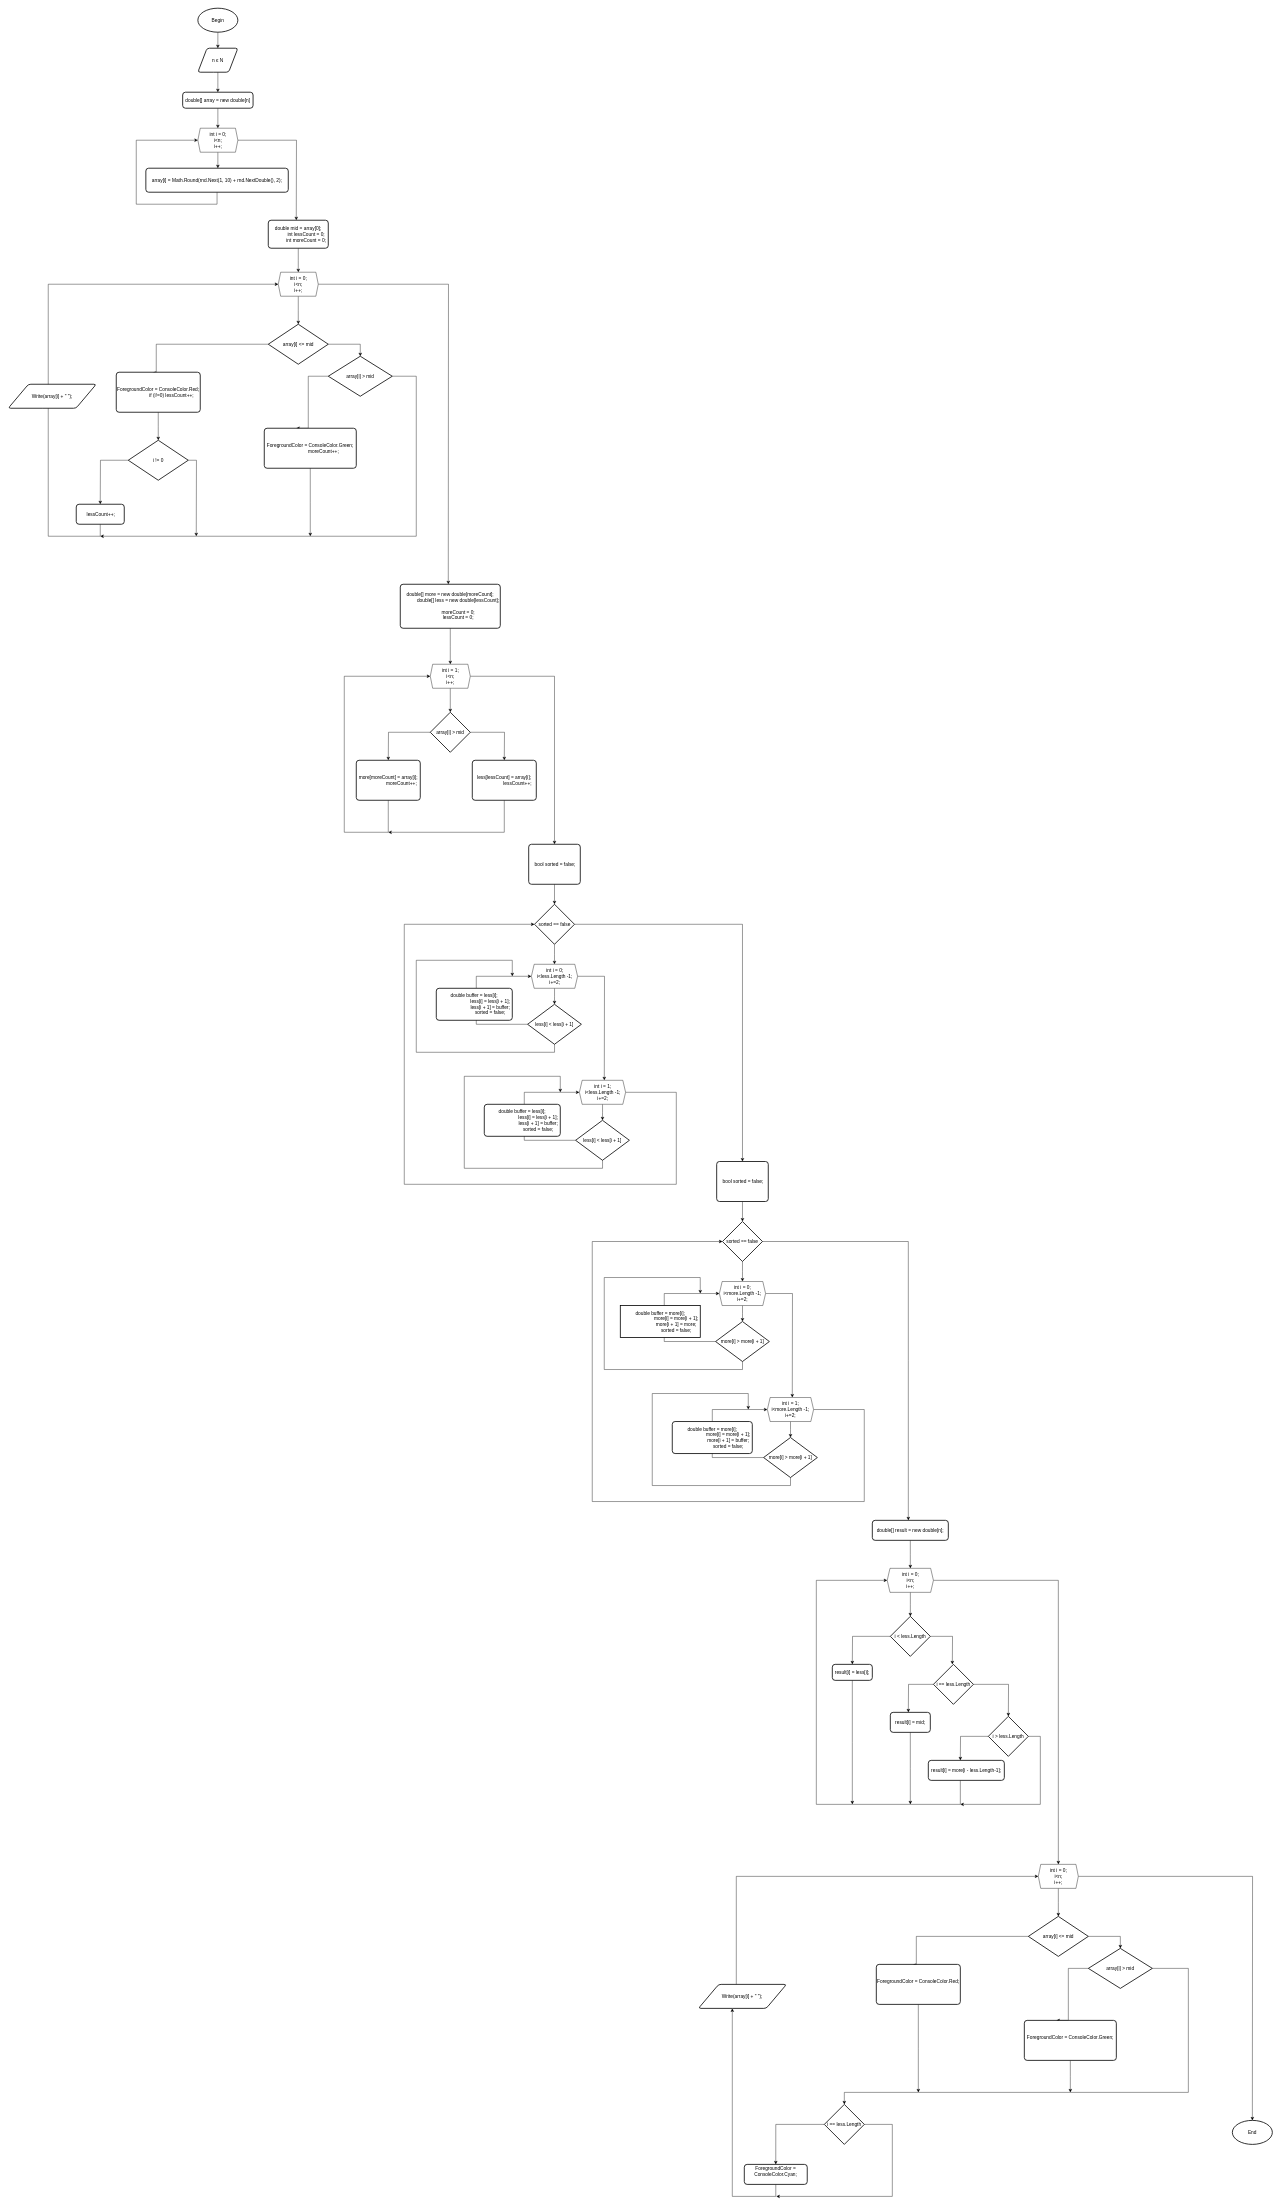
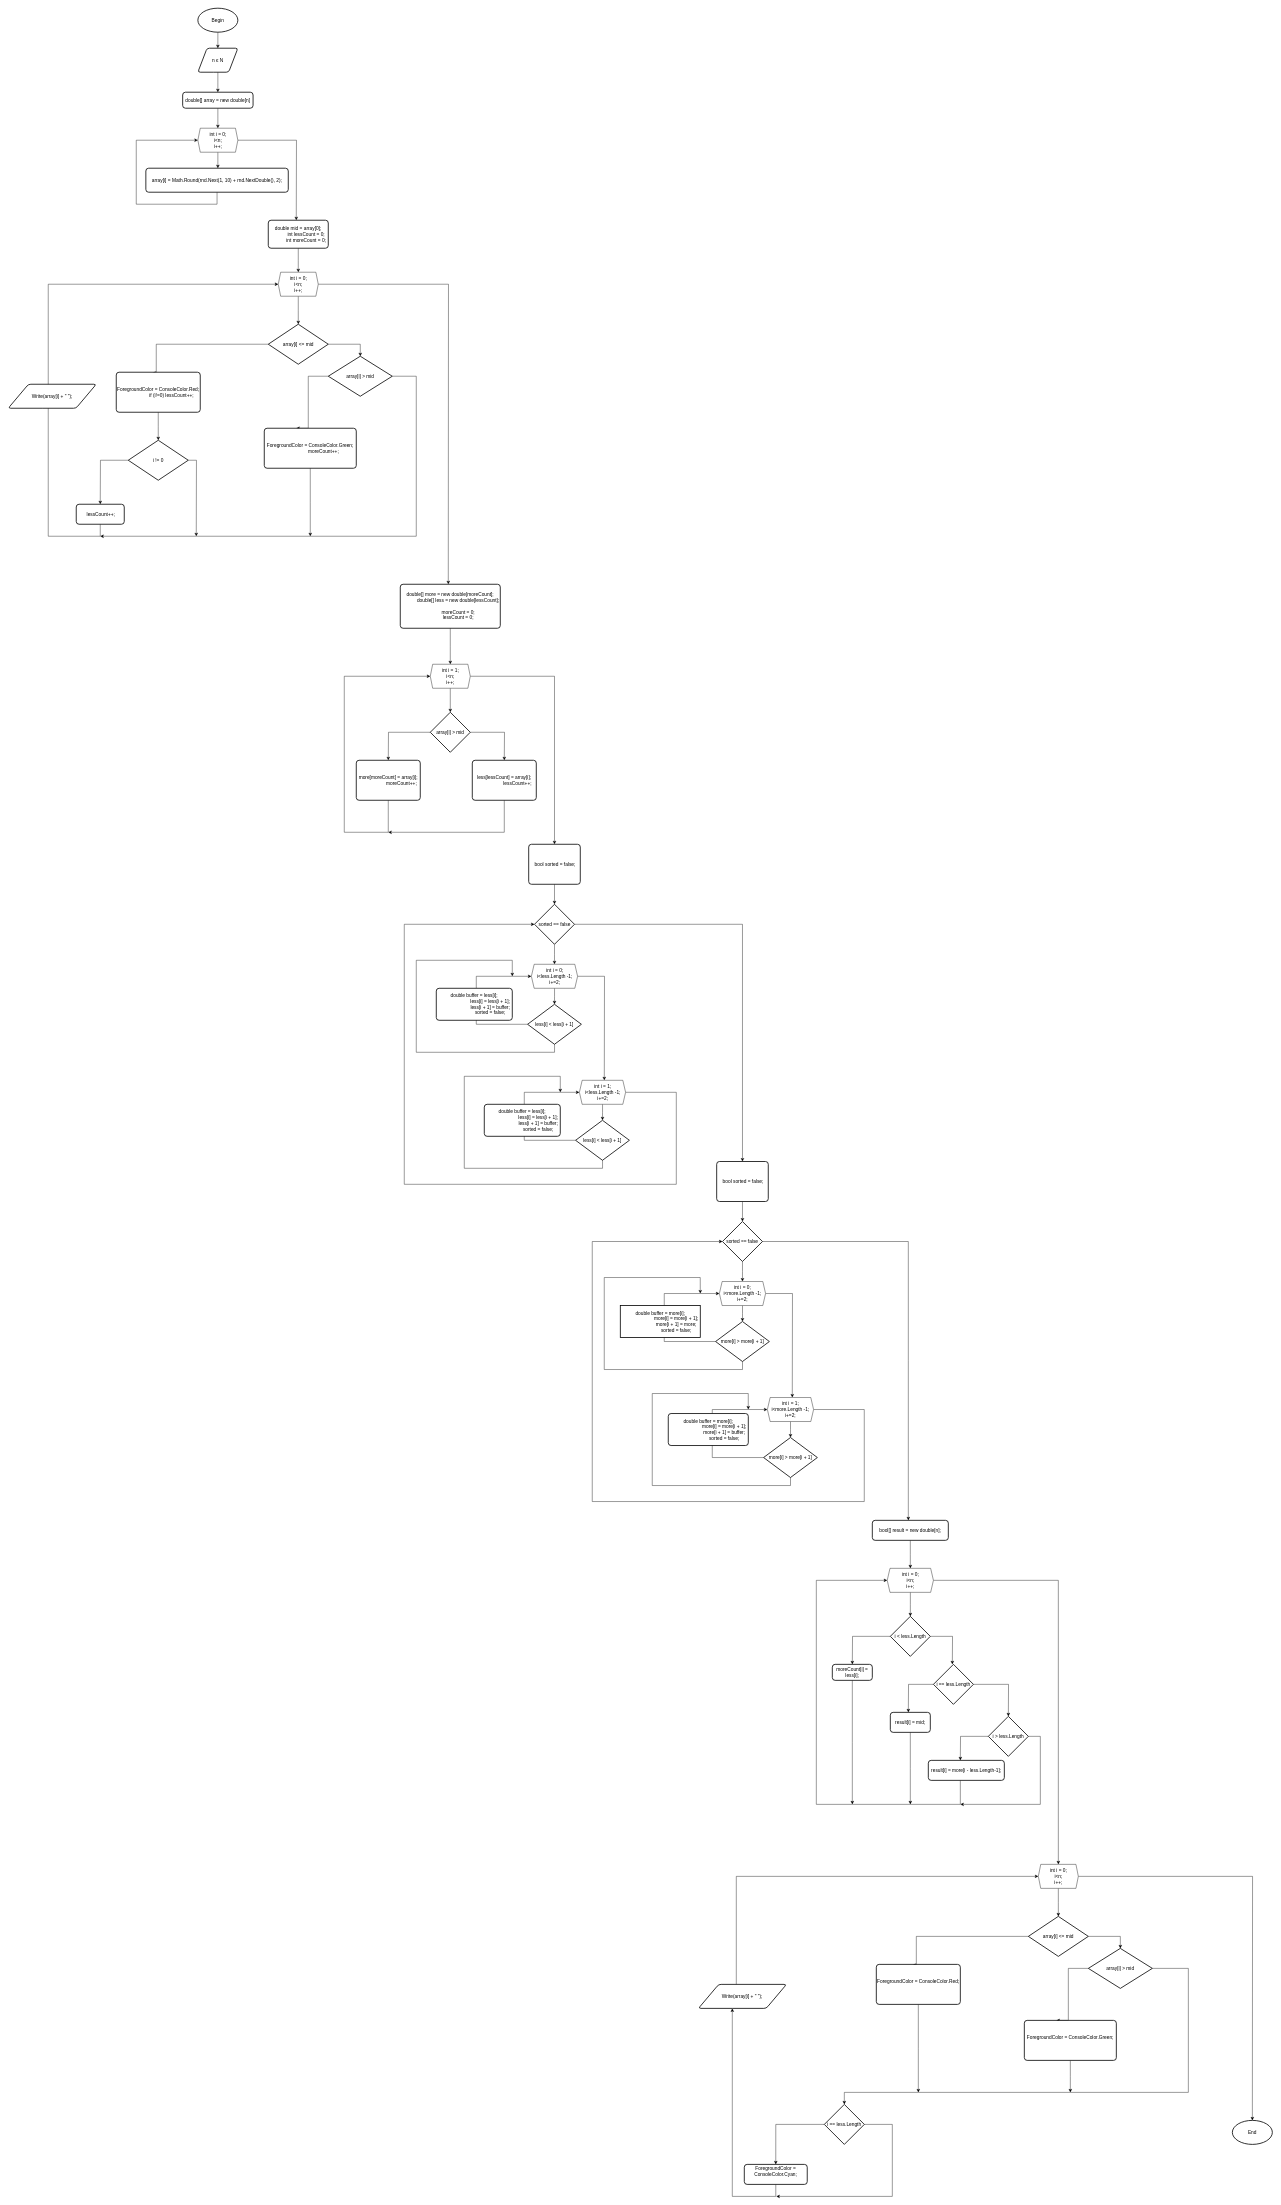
- <mxCell id="87" value="&lt;div&gt;double buffer = more[i];&lt;/div&gt;&lt;div&gt;&amp;nbsp; &amp;nbsp; &amp;nbsp; &amp;nbsp; &amp;nbsp; &amp;nbsp; &amp;nbsp; &amp;nbsp; &amp;nbsp; &amp;nbsp; &amp;nbsp; &amp;nbsp; more[i] = more[i + 1];&lt;/div&gt;&lt;div&gt;&amp;nbsp; &amp;nbsp; &amp;nbsp; &amp;nbsp; &amp;nbsp; &amp;nbsp; &amp;nbsp; &amp;nbsp; &amp;nbsp; &amp;nbsp; &amp;nbsp; &amp;nbsp; more[i + 1] = buffer;&lt;/div&gt;&lt;div&gt;&amp;nbsp; &amp;nbsp; &amp;nbsp; &amp;nbsp; &amp;nbsp; &amp;nbsp; &amp;nbsp; &amp;nbsp; &amp;nbsp; &amp;nbsp; &amp;nbsp; &amp;nbsp; sorted = false;&lt;/div&gt;" style="rounded=1;whiteSpace=wrap;html=1;absoluteArcSize=1;arcSize=14;strokeWidth=2;" vertex="1" parent="1"><mxGeometry x="1679.92" y="3553" width="200.08" height="80" as="geometry" /></mxCell>
+ <mxCell id="87" value="&lt;div&gt;double buffer = more[i];&lt;/div&gt;&lt;div&gt;&amp;nbsp; &amp;nbsp; &amp;nbsp; &amp;nbsp; &amp;nbsp; &amp;nbsp; &amp;nbsp; &amp;nbsp; &amp;nbsp; &amp;nbsp; &amp;nbsp; &amp;nbsp; more[i] = more[i + 1];&lt;/div&gt;&lt;div&gt;&amp;nbsp; &amp;nbsp; &amp;nbsp; &amp;nbsp; &amp;nbsp; &amp;nbsp; &amp;nbsp; &amp;nbsp; &amp;nbsp; &amp;nbsp; &amp;nbsp; &amp;nbsp; more[i + 1] = buffer;&lt;/div&gt;&lt;div&gt;&amp;nbsp; &amp;nbsp; &amp;nbsp; &amp;nbsp; &amp;nbsp; &amp;nbsp; &amp;nbsp; &amp;nbsp; &amp;nbsp; &amp;nbsp; &amp;nbsp; &amp;nbsp; sorted = false;&lt;/div&gt;" style="rounded=1;whiteSpace=wrap;html=1;absoluteArcSize=1;arcSize=14;strokeWidth=2;" vertex="1" parent="1"><mxGeometry x="1669.92" y="3533" width="200.08" height="80" as="geometry" /></mxCell>
- <mxCell id="89" value="double[] result = new double[n];" style="rounded=1;whiteSpace=wrap;html=1;absoluteArcSize=1;arcSize=14;strokeWidth=2;" vertex="1" parent="1"><mxGeometry x="2180" y="3800" width="190" height="50" as="geometry" /></mxCell>
+ <mxCell id="89" value="bool[] result = new double[n];" style="rounded=1;whiteSpace=wrap;html=1;absoluteArcSize=1;arcSize=14;strokeWidth=2;" vertex="1" parent="1"><mxGeometry x="2180" y="3800" width="190" height="50" as="geometry" /></mxCell>
- <mxCell id="103" value="result[i] = less[i];" style="rounded=1;whiteSpace=wrap;html=1;absoluteArcSize=1;arcSize=14;strokeWidth=2;" vertex="1" parent="1"><mxGeometry x="2080" y="4160" width="100" height="40" as="geometry" /></mxCell>
+ <mxCell id="103" value="moreCount[i] = less[i];" style="rounded=1;whiteSpace=wrap;html=1;absoluteArcSize=1;arcSize=14;strokeWidth=2;" vertex="1" parent="1"><mxGeometry x="2080" y="4160" width="100" height="40" as="geometry" /></mxCell>
